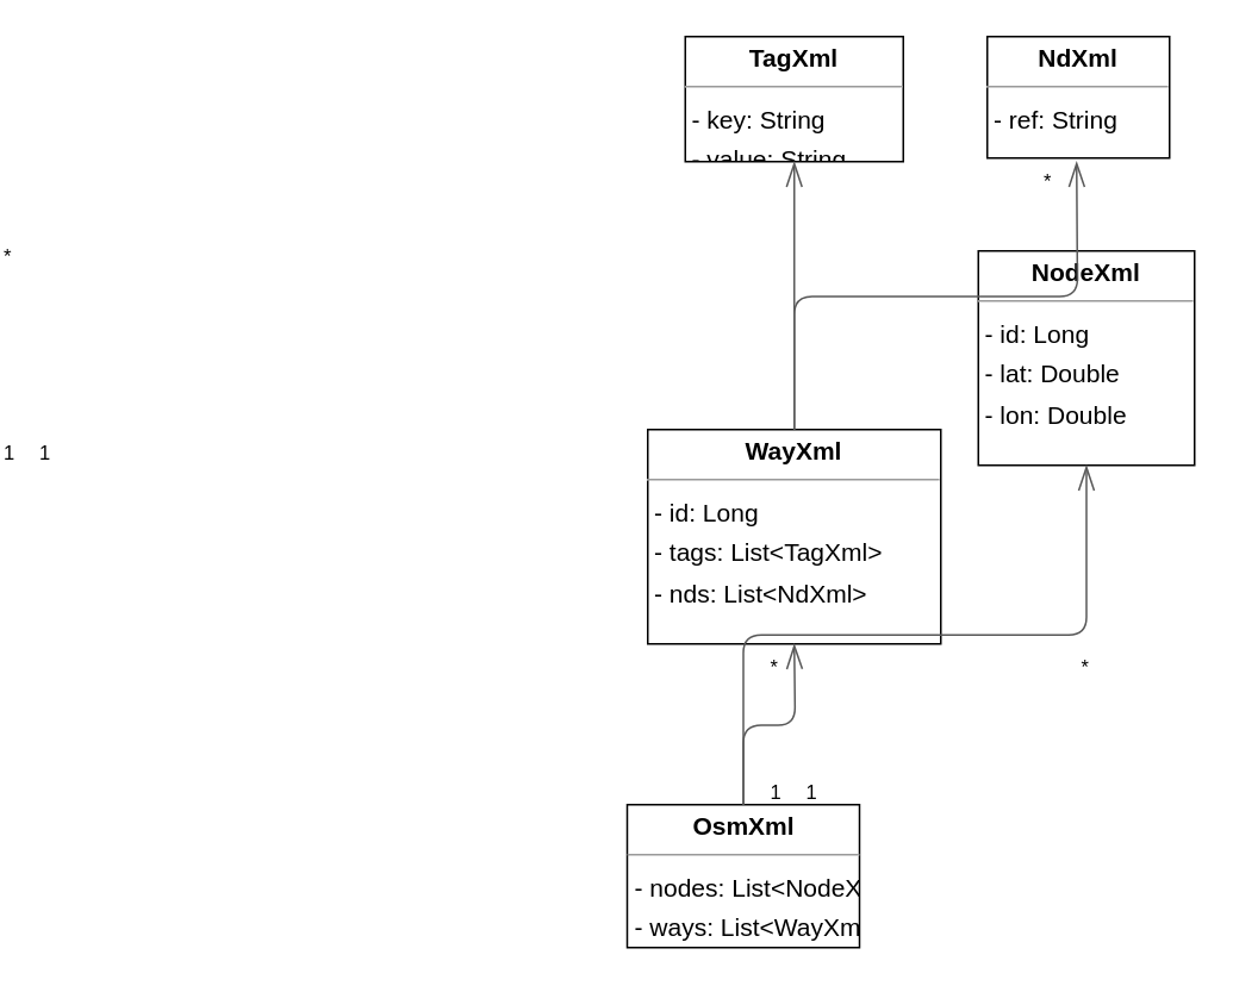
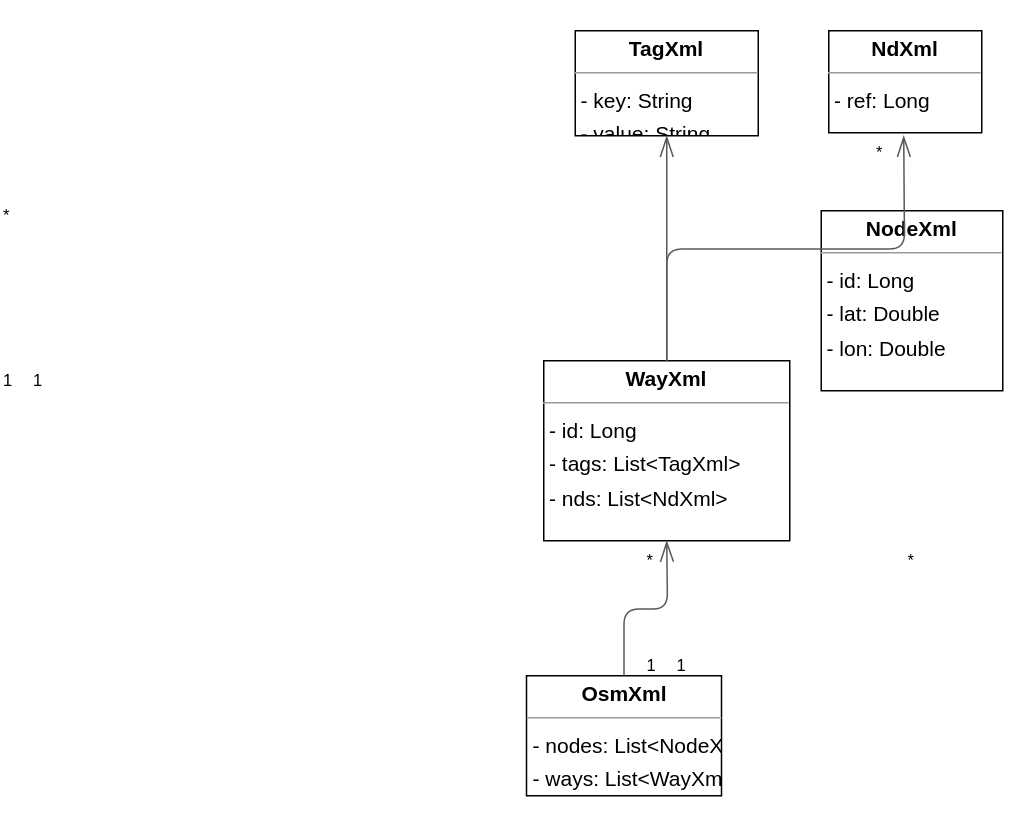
- <mxCell id="2" value="&lt;p style=&quot;margin:0px;margin-top:4px;text-align:center;&quot;&gt;&lt;b&gt;NdXml&lt;/b&gt;&lt;/p&gt;&lt;hr size=&quot;1&quot;/&gt;&lt;p style=&quot;margin:0 0 0 4px;line-height:1.6;&quot;&gt;- ref: String&lt;/p&gt;" style="verticalAlign=top;align=left;overflow=fill;fontSize=14;fontFamily=Helvetica;html=1;rounded=0;shadow=0;comic=0;labelBackgroundColor=none;strokeWidth=1;" parent="1" vertex="1"><mxGeometry x="222" y="20" width="102" height="68" as="geometry" /></mxCell>
+ <mxCell id="2" value="&lt;p style=&quot;margin:0px;margin-top:4px;text-align:center;&quot;&gt;&lt;b&gt;NdXml&lt;/b&gt;&lt;/p&gt;&lt;hr size=&quot;1&quot;/&gt;&lt;p style=&quot;margin:0 0 0 4px;line-height:1.6;&quot;&gt;- ref: Long&lt;/p&gt;" style="verticalAlign=top;align=left;overflow=fill;fontSize=14;fontFamily=Helvetica;html=1;rounded=0;shadow=0;comic=0;labelBackgroundColor=none;strokeWidth=1;" parent="1" vertex="1"><mxGeometry x="222" y="20" width="102" height="68" as="geometry" /></mxCell>
- <mxCell id="13" value="" style="html=1;rounded=1;edgeStyle=orthogonalEdgeStyle;dashed=0;startArrow=diamondThinstartSize=12;endArrow=openThin;endSize=12;strokeColor=#595959;exitX=0.5;exitY=0;exitDx=0;exitDy=0;entryX=0.5;entryY=1;entryDx=0;entryDy=0;" edge="1" parent="1" source="4" target="3"><mxGeometry width="50" height="50" relative="1" as="geometry"><Array as="points" /><mxPoint x="124" y="250" as="sourcePoint" /><mxPoint x="282" y="100" as="targetPoint" /></mxGeometry></mxCell>
- <mxCell id="14" value="1" style="edgeLabel;resizable=0;html=1;align=left;verticalAlign=top;strokeColor=default;" vertex="1" connectable="0" parent="13"><mxGeometry x="-330" y="240" as="geometry" /></mxCell>
- <mxCell id="15" value="*" style="edgeLabel;resizable=0;html=1;align=left;verticalAlign=top;strokeColor=default;" vertex="1" connectable="0" parent="13"><mxGeometry x="-330" y="130" as="geometry" /></mxCell>
